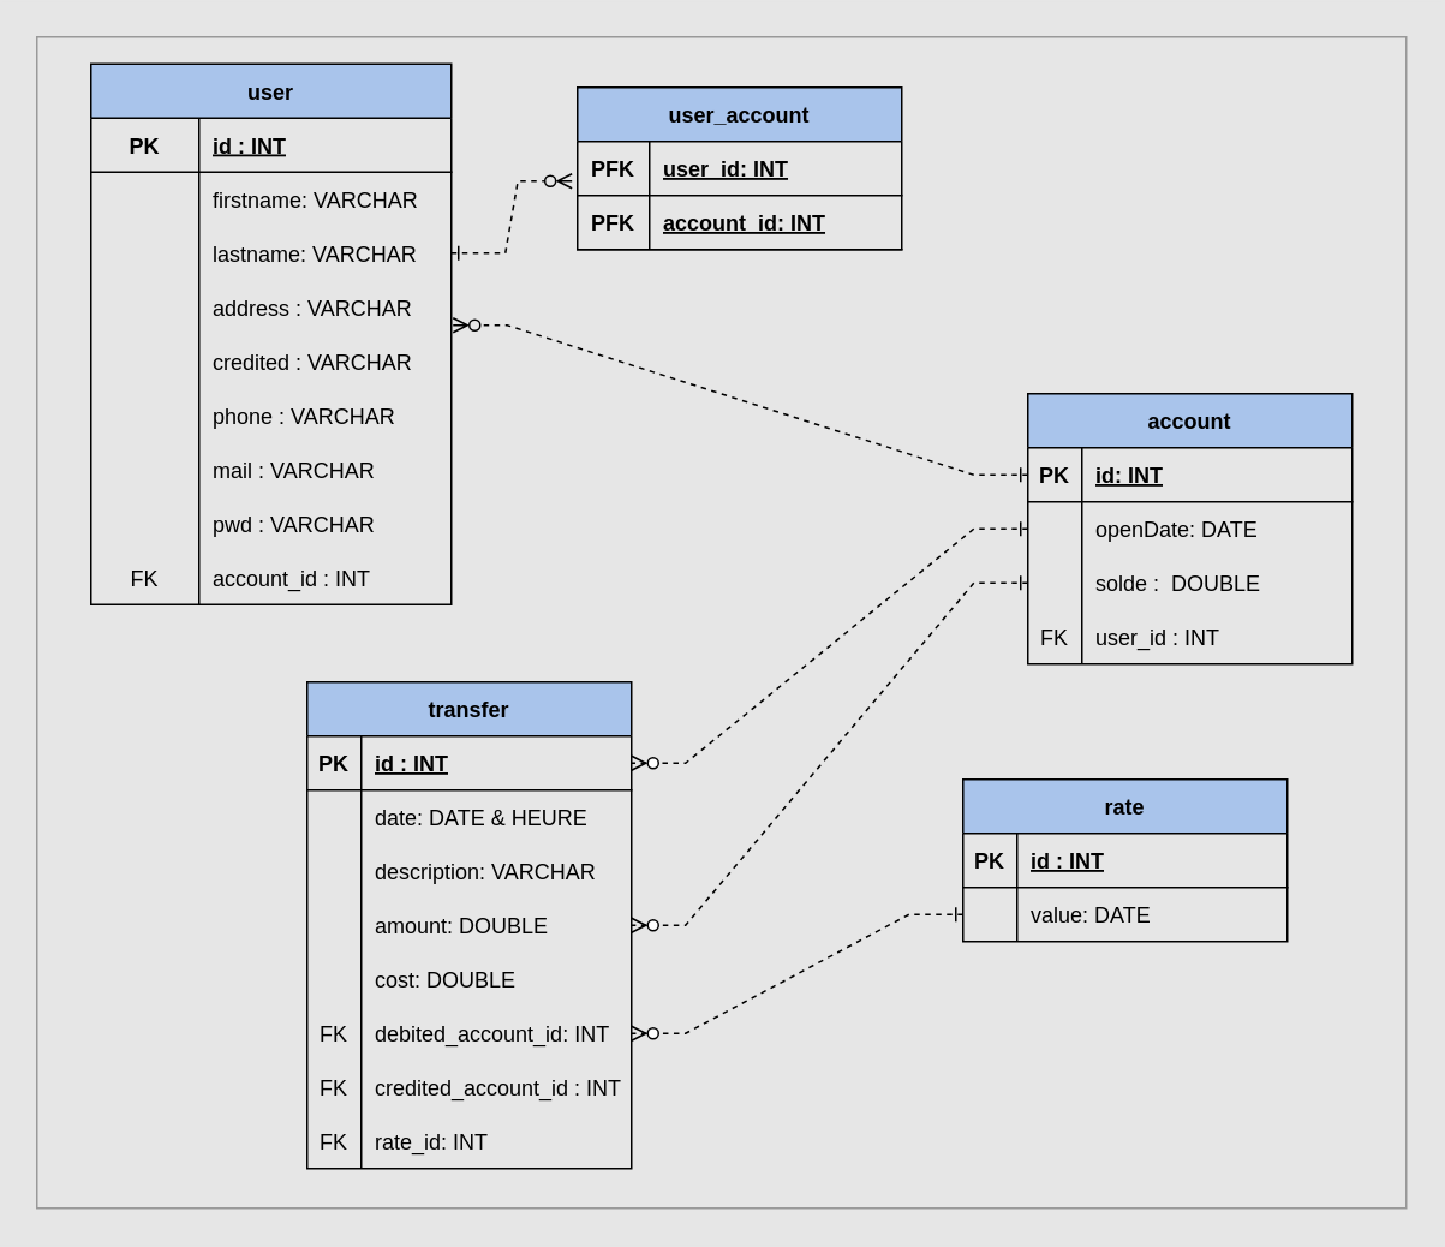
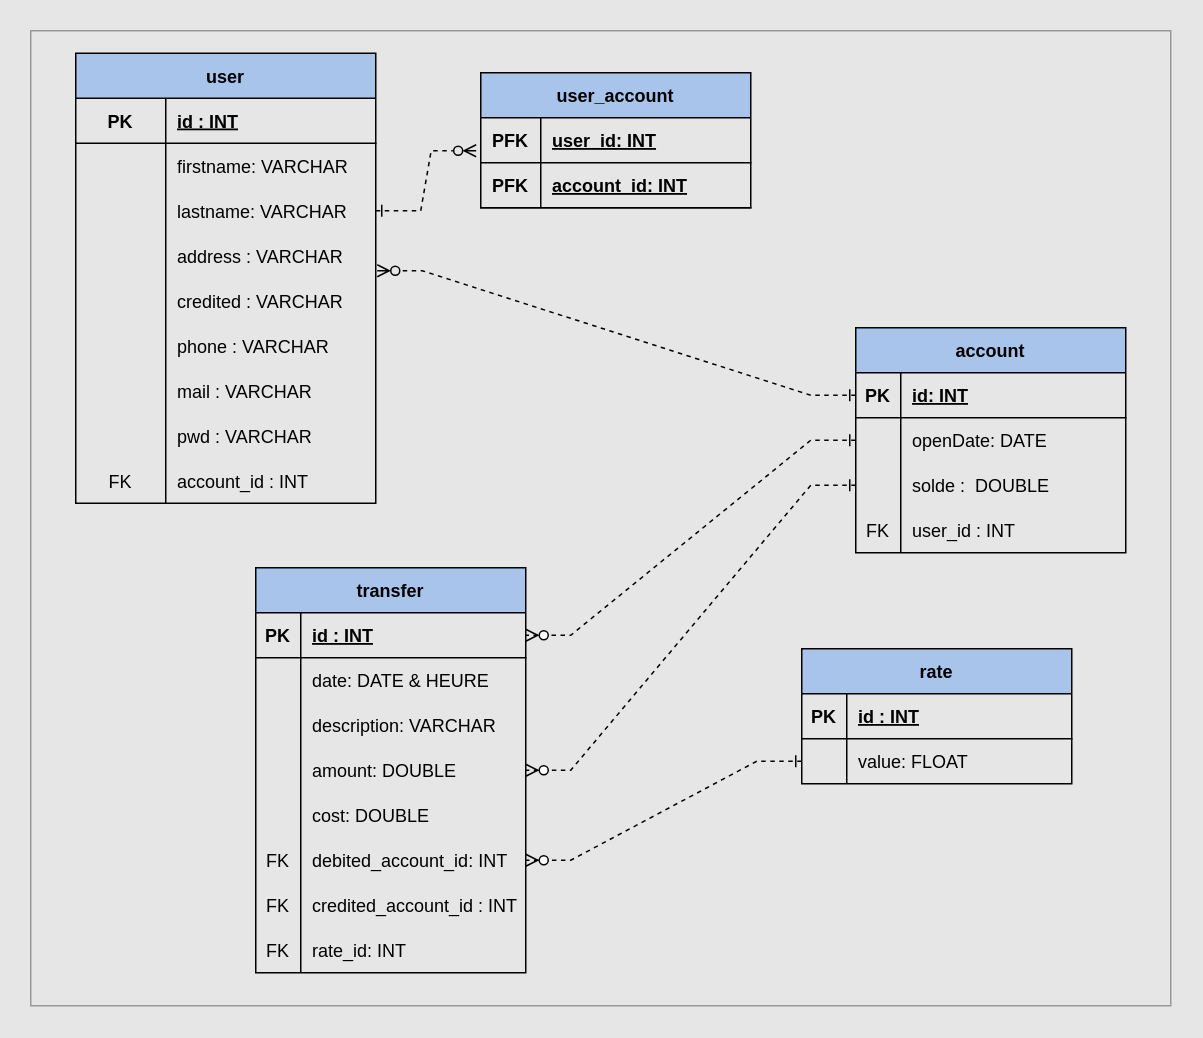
- <mxCell id="75" value="value: DATE" style="shape=partialRectangle;connectable=0;fillColor=none;top=0;left=0;bottom=0;right=0;align=left;spacingLeft=6;overflow=hidden;" parent="73" vertex="1"><mxGeometry x="30" width="150" height="30" as="geometry"><mxRectangle width="150" height="30" as="alternateBounds" /></mxGeometry></mxCell>
+ <mxCell id="75" value="value: FLOAT" style="shape=partialRectangle;connectable=0;fillColor=none;top=0;left=0;bottom=0;right=0;align=left;spacingLeft=6;overflow=hidden;" parent="73" vertex="1"><mxGeometry x="30" width="150" height="30" as="geometry"><mxRectangle width="150" height="30" as="alternateBounds" /></mxGeometry></mxCell>
